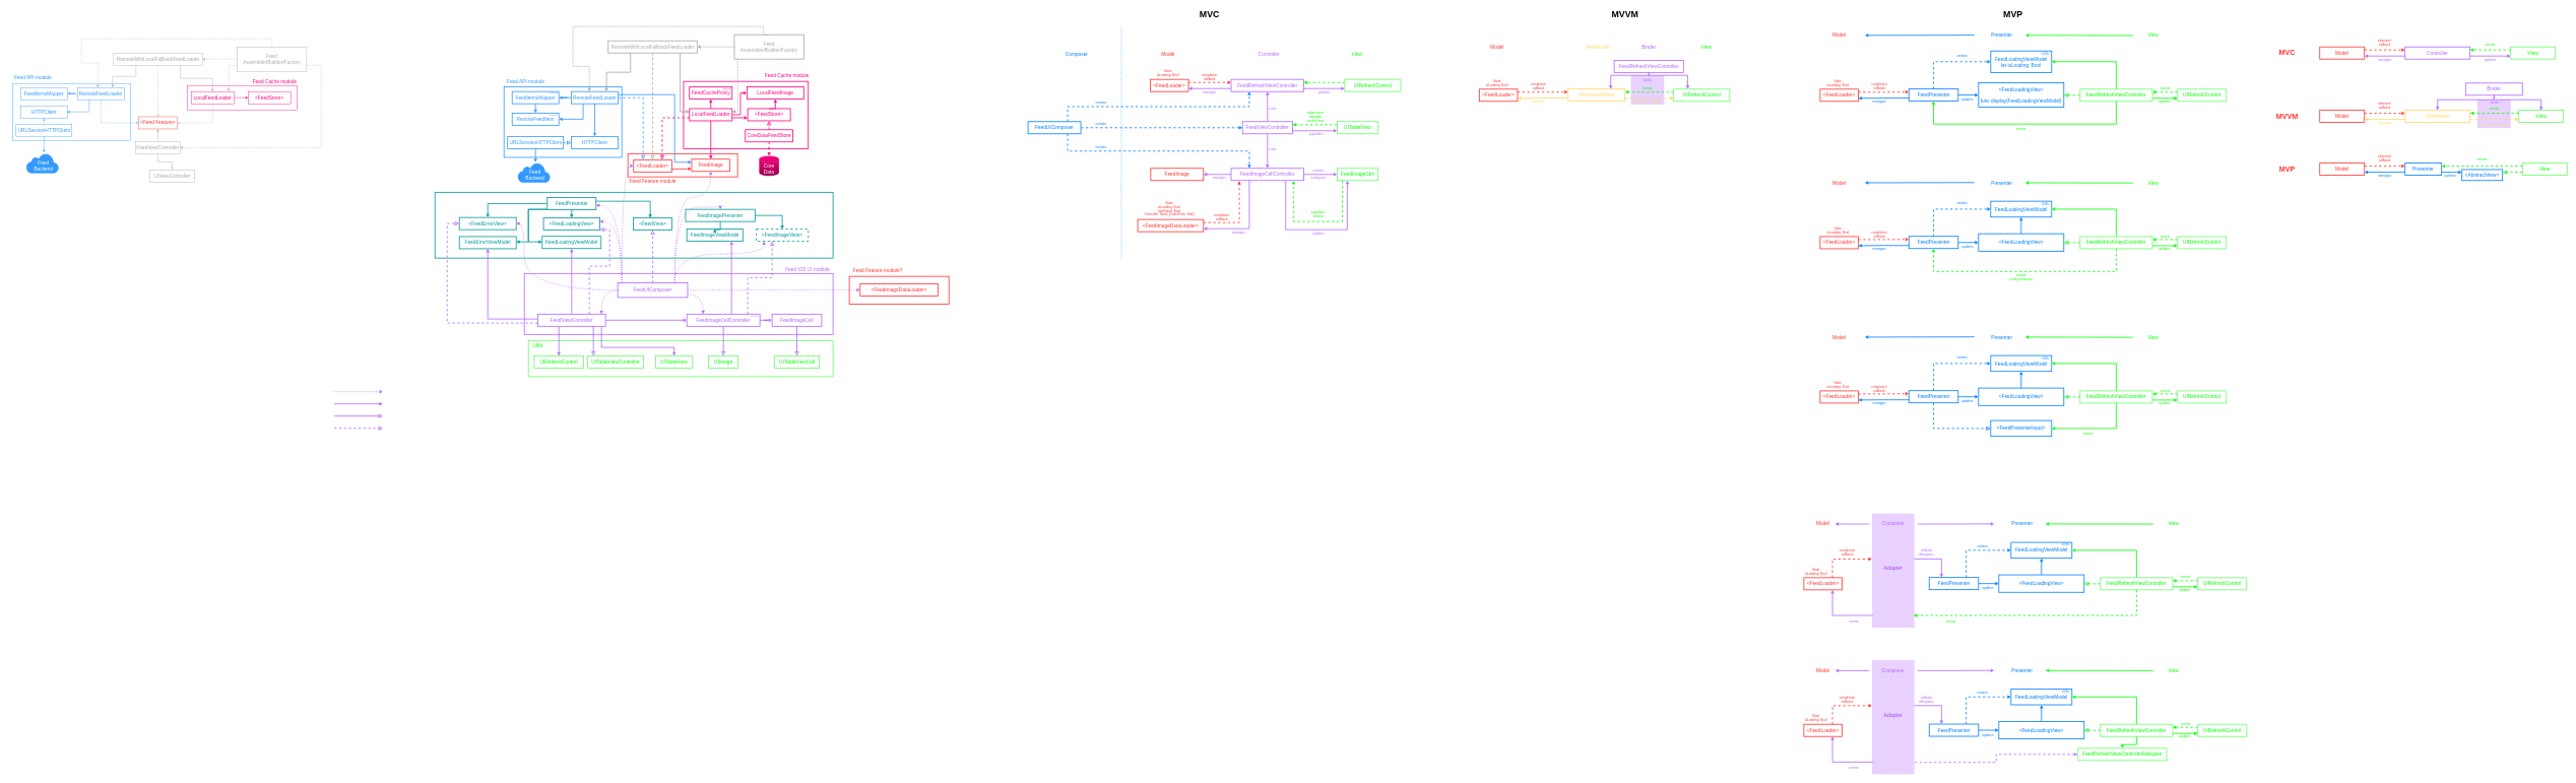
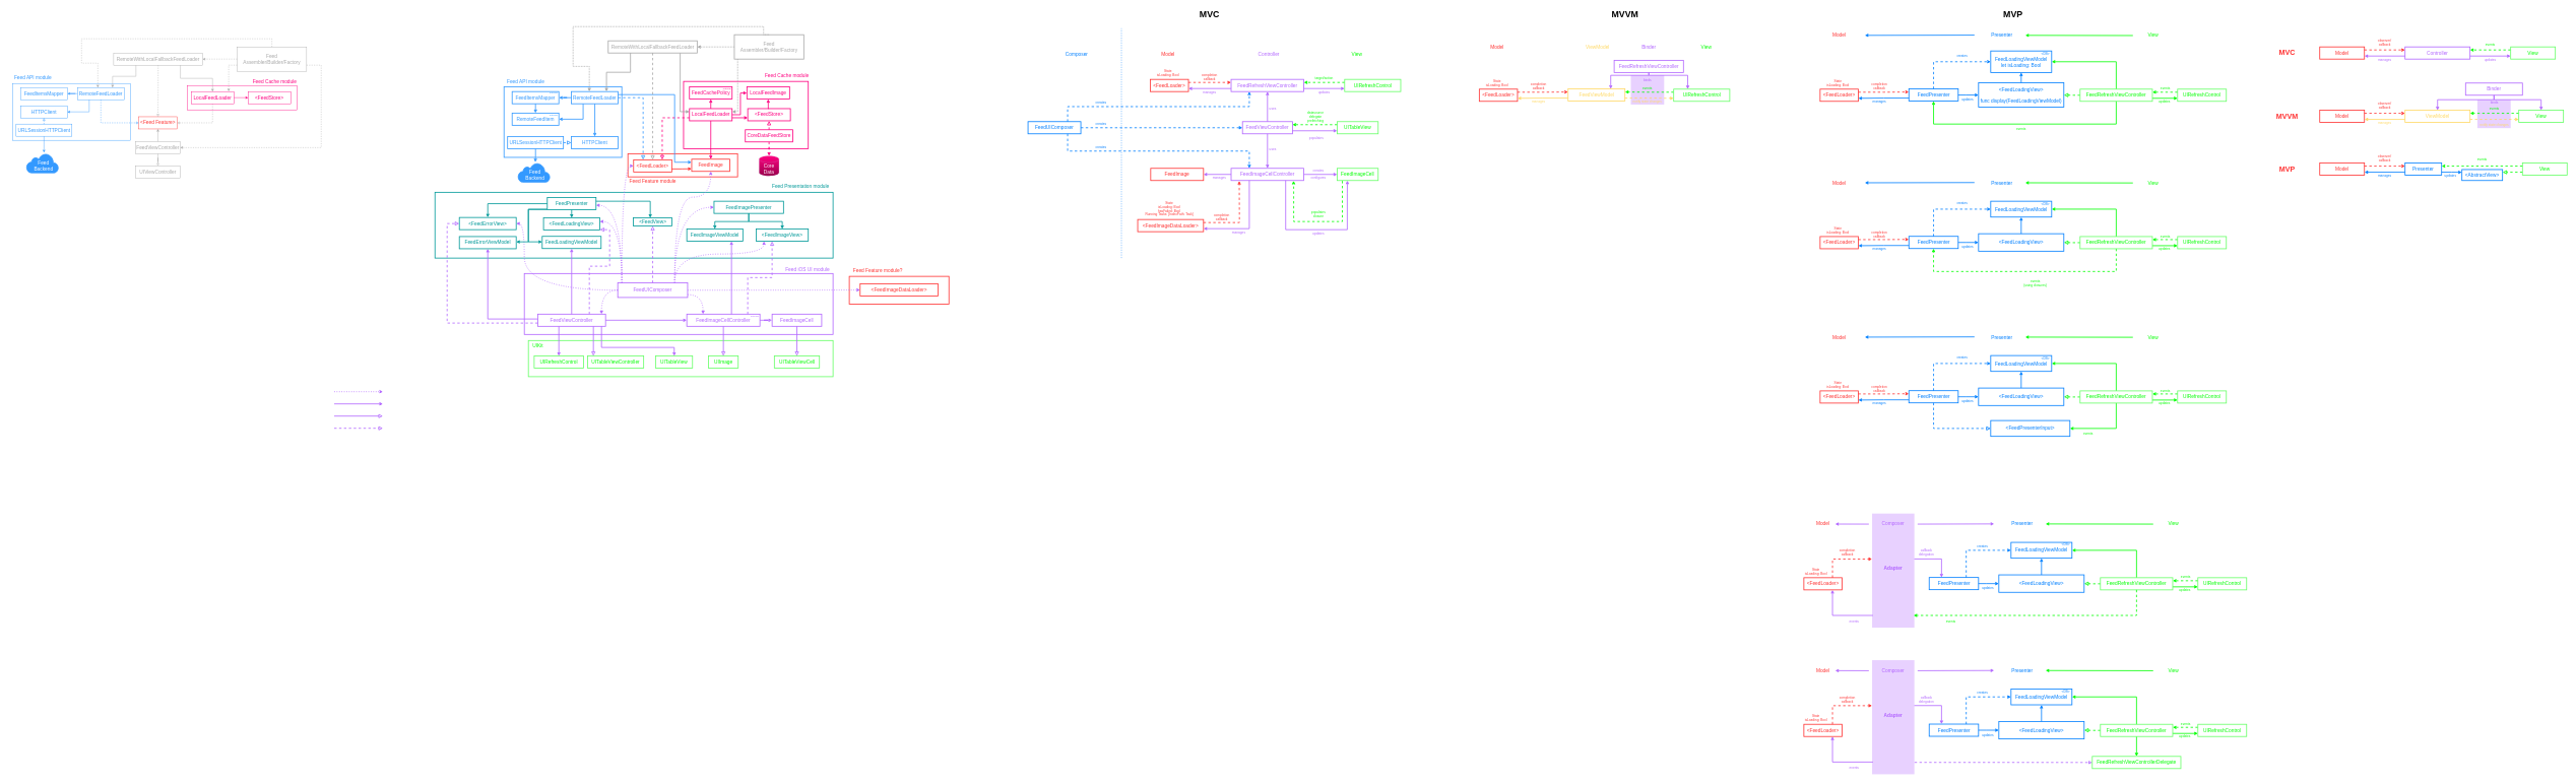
+ <mxCell id="121" value="target/action" style="text;html=1;strokeColor=none;fillColor=none;align=center;verticalAlign=middle;whiteSpace=wrap;rounded=0;fontSize=8;fontColor=#00FF00;" parent="1" vertex="1"><mxGeometry x="3229" y="178" width="60" height="30" as="geometry" /></mxCell>
+ <mxCell id="270" style="edgeStyle=orthogonalEdgeStyle;rounded=0;orthogonalLoop=1;jettySize=auto;html=1;exitX=0.5;exitY=0;exitDx=0;exitDy=0;entryX=0.5;entryY=1;entryDx=0;entryDy=0;strokeColor=#007FFF;endSize=4;strokeWidth=2;" parent="1" source="271" target="272" edge="1"><mxGeometry relative="1" as="geometry" /></mxCell>
- <mxCell id="94" value="LocalFeedImage" style="rounded=0;whiteSpace=wrap;html=1;fillColor=#f5f5f5;strokeColor=#FF0080;fontColor=#FF0080;fillOpacity=0;movable=1;resizable=1;rotatable=1;deletable=1;editable=1;locked=0;connectable=1;strokeWidth=2;" parent="1" vertex="1"><mxGeometry x="1838" y="213.5" width="140" height="30" as="geometry" /></mxCell>
+ <mxCell id="94" value="LocalFeedImage" style="rounded=0;whiteSpace=wrap;html=1;fillColor=#f5f5f5;strokeColor=#FF0080;fontColor=#FF0080;fillOpacity=0;movable=1;resizable=1;rotatable=1;deletable=1;editable=1;locked=0;connectable=1;strokeWidth=2;" parent="1" vertex="1"><mxGeometry x="1838" y="213.5" width="105" height="30" as="geometry" /></mxCell>
- <mxCell id="134" value="populates" style="text;html=1;strokeColor=none;fillColor=none;align=center;verticalAlign=middle;whiteSpace=wrap;rounded=0;fontSize=8;fontColor=#B266FF;" parent="1" vertex="1"><mxGeometry x="3210" y="315" width="60" height="30" as="geometry" /></mxCell>
+ <mxCell id="134" value="populates" style="text;html=1;strokeColor=none;fillColor=none;align=center;verticalAlign=middle;whiteSpace=wrap;rounded=0;fontSize=8;fontColor=#B266FF;" parent="1" vertex="1"><mxGeometry x="3210" y="325" width="60" height="30" as="geometry" /></mxCell>
- <mxCell id="19" value="UIViewController" style="rounded=0;whiteSpace=wrap;html=1;fillColor=#f5f5f5;strokeColor=#A8A8A8;fontColor=#A8A8A8;fillOpacity=0;" parent="1" vertex="1"><mxGeometry x="368" y="418" width="110" height="30" as="geometry" /></mxCell>
+ <mxCell id="19" value="UIViewController" style="rounded=0;whiteSpace=wrap;html=1;fillColor=#f5f5f5;strokeColor=#A8A8A8;fontColor=#A8A8A8;fillOpacity=0;" parent="1" vertex="1"><mxGeometry x="333" y="408" width="110" height="30" as="geometry" /></mxCell>
+ <mxCell id="209" value="Feed Presentation module" style="text;html=1;align=center;verticalAlign=middle;resizable=0;points=[];autosize=1;strokeColor=none;fillColor=none;fontSize=12;fontFamily=Helvetica;fontColor=#009999;strokeWidth=2;labelBackgroundColor=default;" parent="1" vertex="1"><mxGeometry x="1889.5" y="443" width="160" height="30" as="geometry" /></mxCell>
- <mxCell id="147" value="State&lt;br&gt;isLoading: Bool&lt;br&gt;hasFailed: Bool&lt;br&gt;Controller Tasks: [IndexPath: Task]" style="text;html=1;strokeColor=none;fillColor=none;align=center;verticalAlign=middle;whiteSpace=wrap;rounded=0;fontSize=8;fontColor=#FF3333;" parent="1" vertex="1"><mxGeometry x="2812" y="484" width="132" height="59" as="geometry" /></mxCell>
+ <mxCell id="147" value="State&lt;br&gt;isLoading: Bool&lt;br&gt;hasFailed: Bool&lt;br&gt;Running Tasks: [IndexPath: Task]" style="text;html=1;strokeColor=none;fillColor=none;align=center;verticalAlign=middle;whiteSpace=wrap;rounded=0;fontSize=8;fontColor=#FF3333;" parent="1" vertex="1"><mxGeometry x="2812" y="484" width="132" height="59" as="geometry" /></mxCell>
- <mxCell id="417" value="FeedImagePresenter" style="rounded=0;whiteSpace=wrap;html=1;fillColor=none;strokeColor=#009999;fontColor=#009999;fillOpacity=0;strokeWidth=2;" parent="1" vertex="1"><mxGeometry x="1687" y="515" width="171" height="30" as="geometry" /></mxCell>
+ <mxCell id="417" value="FeedImagePresenter" style="rounded=0;whiteSpace=wrap;html=1;fillColor=none;strokeColor=#009999;fontColor=#009999;fillOpacity=0;strokeWidth=2;" parent="1" vertex="1"><mxGeometry x="1757" y="495" width="171" height="30" as="geometry" /></mxCell>
- <mxCell id="419" value="&amp;lt;FeedView&amp;gt;" style="rounded=0;whiteSpace=wrap;html=1;fillColor=none;strokeColor=#009999;fontColor=#009999;fillOpacity=0;strokeWidth=2;" parent="1" vertex="1"><mxGeometry x="1558.5" y="536" width="95" height="30" as="geometry" /></mxCell>
+ <mxCell id="419" value="&amp;lt;FeedView&amp;gt;" style="rounded=0;whiteSpace=wrap;html=1;fillColor=none;strokeColor=#009999;fontColor=#009999;fillOpacity=0;strokeWidth=2;" parent="1" vertex="1"><mxGeometry x="1558.5" y="536" width="95" height="20" as="geometry" /></mxCell>
- <mxCell id="414" value="&amp;lt;FeedImageView&amp;gt;" style="rounded=0;whiteSpace=wrap;html=1;fillColor=none;strokeColor=#009999;fontColor=#009999;fillOpacity=0;strokeWidth=2;dashed=1;" parent="1" vertex="1"><mxGeometry x="1861" y="563.5" width="128" height="30" as="geometry" /></mxCell>
+ <mxCell id="414" value="&amp;lt;FeedImageView&amp;gt;" style="rounded=0;whiteSpace=wrap;html=1;fillColor=none;strokeColor=#009999;fontColor=#009999;fillOpacity=0;strokeWidth=2;" parent="1" vertex="1"><mxGeometry x="1861" y="563.5" width="128" height="30" as="geometry" /></mxCell>
- <mxCell id="306" value="events &lt;br&gt;(using closures)" style="text;html=1;strokeColor=none;fillColor=none;align=center;verticalAlign=middle;whiteSpace=wrap;rounded=0;fontSize=8;fontColor=#00FF00;" parent="1" vertex="1"><mxGeometry x="4945" y="666" width="60" height="30" as="geometry" /></mxCell>
+ <mxCell id="306" value="events &lt;br&gt;(using closures)" style="text;html=1;strokeColor=none;fillColor=none;align=center;verticalAlign=middle;whiteSpace=wrap;rounded=0;fontSize=8;fontColor=#00FF00;" parent="1" vertex="1"><mxGeometry x="4980" y="681" width="60" height="30" as="geometry" /></mxCell>
- <mxCell id="342" value="&amp;lt;FeedPresenterInput&amp;gt;" style="rounded=0;whiteSpace=wrap;html=1;fillColor=none;strokeColor=#007FFF;fontColor=#007FFF;fillOpacity=0;strokeWidth=2;flipH=1;" parent="1" vertex="1"><mxGeometry x="4900" y="1035" width="150" height="39" as="geometry" /></mxCell>
+ <mxCell id="342" value="&amp;lt;FeedPresenterInput&amp;gt;" style="rounded=0;whiteSpace=wrap;html=1;fillColor=none;strokeColor=#007FFF;fontColor=#007FFF;fillOpacity=0;strokeWidth=2;flipH=1;" parent="1" vertex="1"><mxGeometry x="4900" y="1035" width="195" height="39" as="geometry" /></mxCell>
- <mxCell id="413" value="FeedRefreshViewControllerDelegate" style="rounded=0;whiteSpace=wrap;html=1;fillColor=none;strokeColor=#66FF66;fontColor=#00FF00;fillOpacity=0;strokeWidth=2;flipH=1;" parent="1" vertex="1"><mxGeometry x="5115" y="1842" width="218" height="30" as="geometry" /></mxCell>
+ <mxCell id="413" value="FeedRefreshViewControllerDelegate" style="rounded=0;whiteSpace=wrap;html=1;fillColor=none;strokeColor=#66FF66;fontColor=#00FF00;fillOpacity=0;strokeWidth=2;flipH=1;" parent="1" vertex="1"><mxGeometry x="5150" y="1862" width="218" height="30" as="geometry" /></mxCell>
